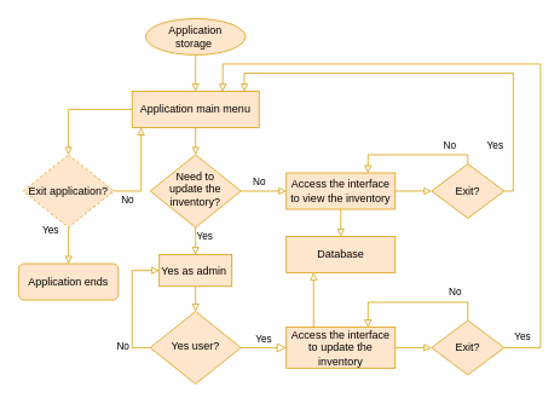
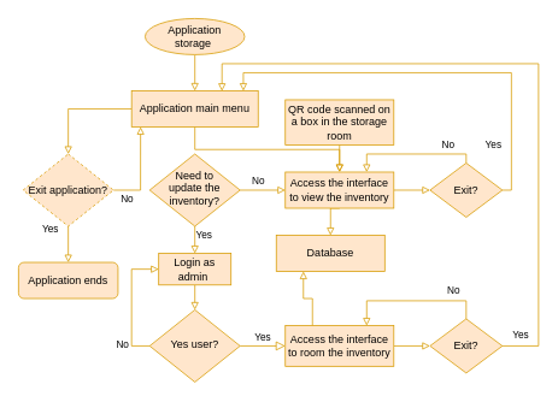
+ <mxCell id="11" value="&lt;span style=&quot;&quot;&gt;QR code scanned on a box in the storage room&lt;/span&gt;" style="rounded=0;whiteSpace=wrap;html=1;fontSize=12;glass=0;strokeWidth=1;shadow=0;fillColor=#ffe6cc;strokeColor=#d79b00;" vertex="1" parent="1"><mxGeometry x="315" y="110" width="120" height="50" as="geometry" /></mxCell>
- <mxCell id="30" style="edgeStyle=orthogonalEdgeStyle;rounded=0;orthogonalLoop=1;jettySize=auto;html=1;exitX=0.5;exitY=1;exitDx=0;exitDy=0;entryX=0.5;entryY=0;entryDx=0;entryDy=0;endArrow=block;endFill=0;fillColor=#ffe6cc;strokeColor=#d79b00;" edge="1" parent="1" source="32" target="4"><mxGeometry relative="1" as="geometry" /></mxCell>
+ <mxCell id="30" style="edgeStyle=orthogonalEdgeStyle;rounded=0;orthogonalLoop=1;jettySize=auto;html=1;exitX=0.5;exitY=1;exitDx=0;exitDy=0;endArrow=block;endFill=0;fillColor=#ffe6cc;strokeColor=#d79b00;" edge="1" parent="1" source="32" target="14"><mxGeometry relative="1" as="geometry" /></mxCell>
+ <mxCell id="10" style="edgeStyle=orthogonalEdgeStyle;rounded=0;orthogonalLoop=1;jettySize=auto;html=1;exitX=0.5;exitY=1;exitDx=0;exitDy=0;entryX=0.5;entryY=0;entryDx=0;entryDy=0;endArrow=block;endFill=0;fillColor=#ffe6cc;strokeColor=#d79b00;" edge="1" parent="1" source="11" target="14"><mxGeometry relative="1" as="geometry" /></mxCell>
- <mxCell id="33" value="Database" style="rounded=0;whiteSpace=wrap;html=1;fontSize=12;glass=0;strokeWidth=1;shadow=0;fillColor=#ffe6cc;strokeColor=#d79b00;" vertex="1" parent="1"><mxGeometry x="315" y="260" width="120" height="40" as="geometry" /></mxCell>
+ <mxCell id="33" value="Database" style="rounded=0;whiteSpace=wrap;html=1;fontSize=12;glass=0;strokeWidth=1;shadow=0;fillColor=#ffe6cc;strokeColor=#d79b00;" vertex="1" parent="1"><mxGeometry x="305" y="260" width="120" height="40" as="geometry" /></mxCell>
- <mxCell id="9" value="Yes as admin&amp;nbsp;" style="rounded=0;whiteSpace=wrap;html=1;fontSize=12;glass=0;strokeWidth=1;shadow=0;fillColor=#ffe6cc;strokeColor=#d79b00;" vertex="1" parent="1"><mxGeometry x="175" y="280" width="80" height="35" as="geometry" /></mxCell>
+ <mxCell id="9" value="Login as admin&amp;nbsp;" style="rounded=0;whiteSpace=wrap;html=1;fontSize=12;glass=0;strokeWidth=1;shadow=0;fillColor=#ffe6cc;strokeColor=#d79b00;" vertex="1" parent="1"><mxGeometry x="175" y="280" width="80" height="35" as="geometry" /></mxCell>
- <mxCell id="17" value="Access the interface to update the inventory" style="rounded=0;whiteSpace=wrap;html=1;fontSize=12;glass=0;strokeWidth=1;shadow=0;fillColor=#ffe6cc;strokeColor=#d79b00;" vertex="1" parent="1"><mxGeometry x="315" y="360" width="120" height="45" as="geometry" /></mxCell>
+ <mxCell id="17" value="Access the interface to room the inventory" style="rounded=0;whiteSpace=wrap;html=1;fontSize=12;glass=0;strokeWidth=1;shadow=0;fillColor=#ffe6cc;strokeColor=#d79b00;" vertex="1" parent="1"><mxGeometry x="315" y="360" width="120" height="45" as="geometry" /></mxCell>
